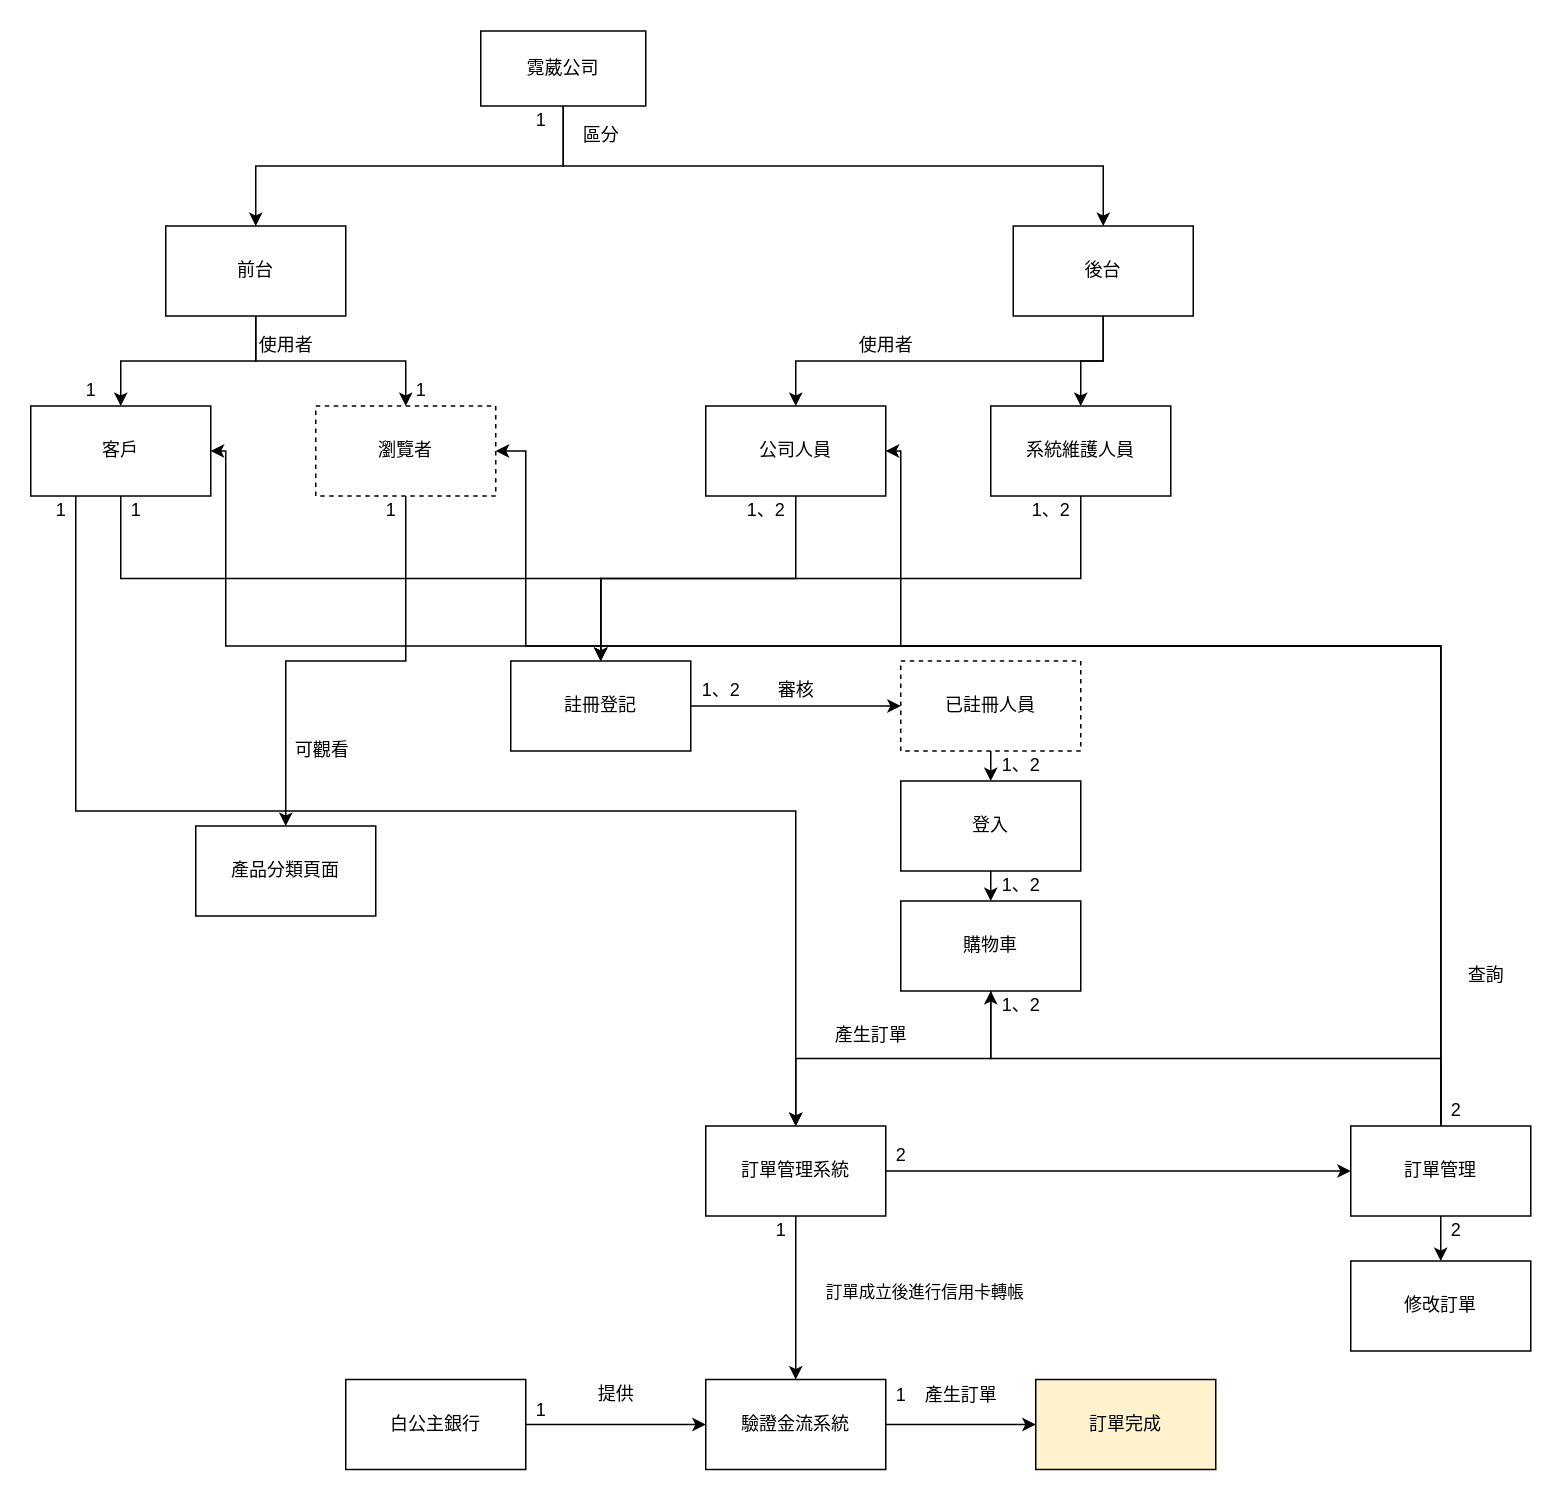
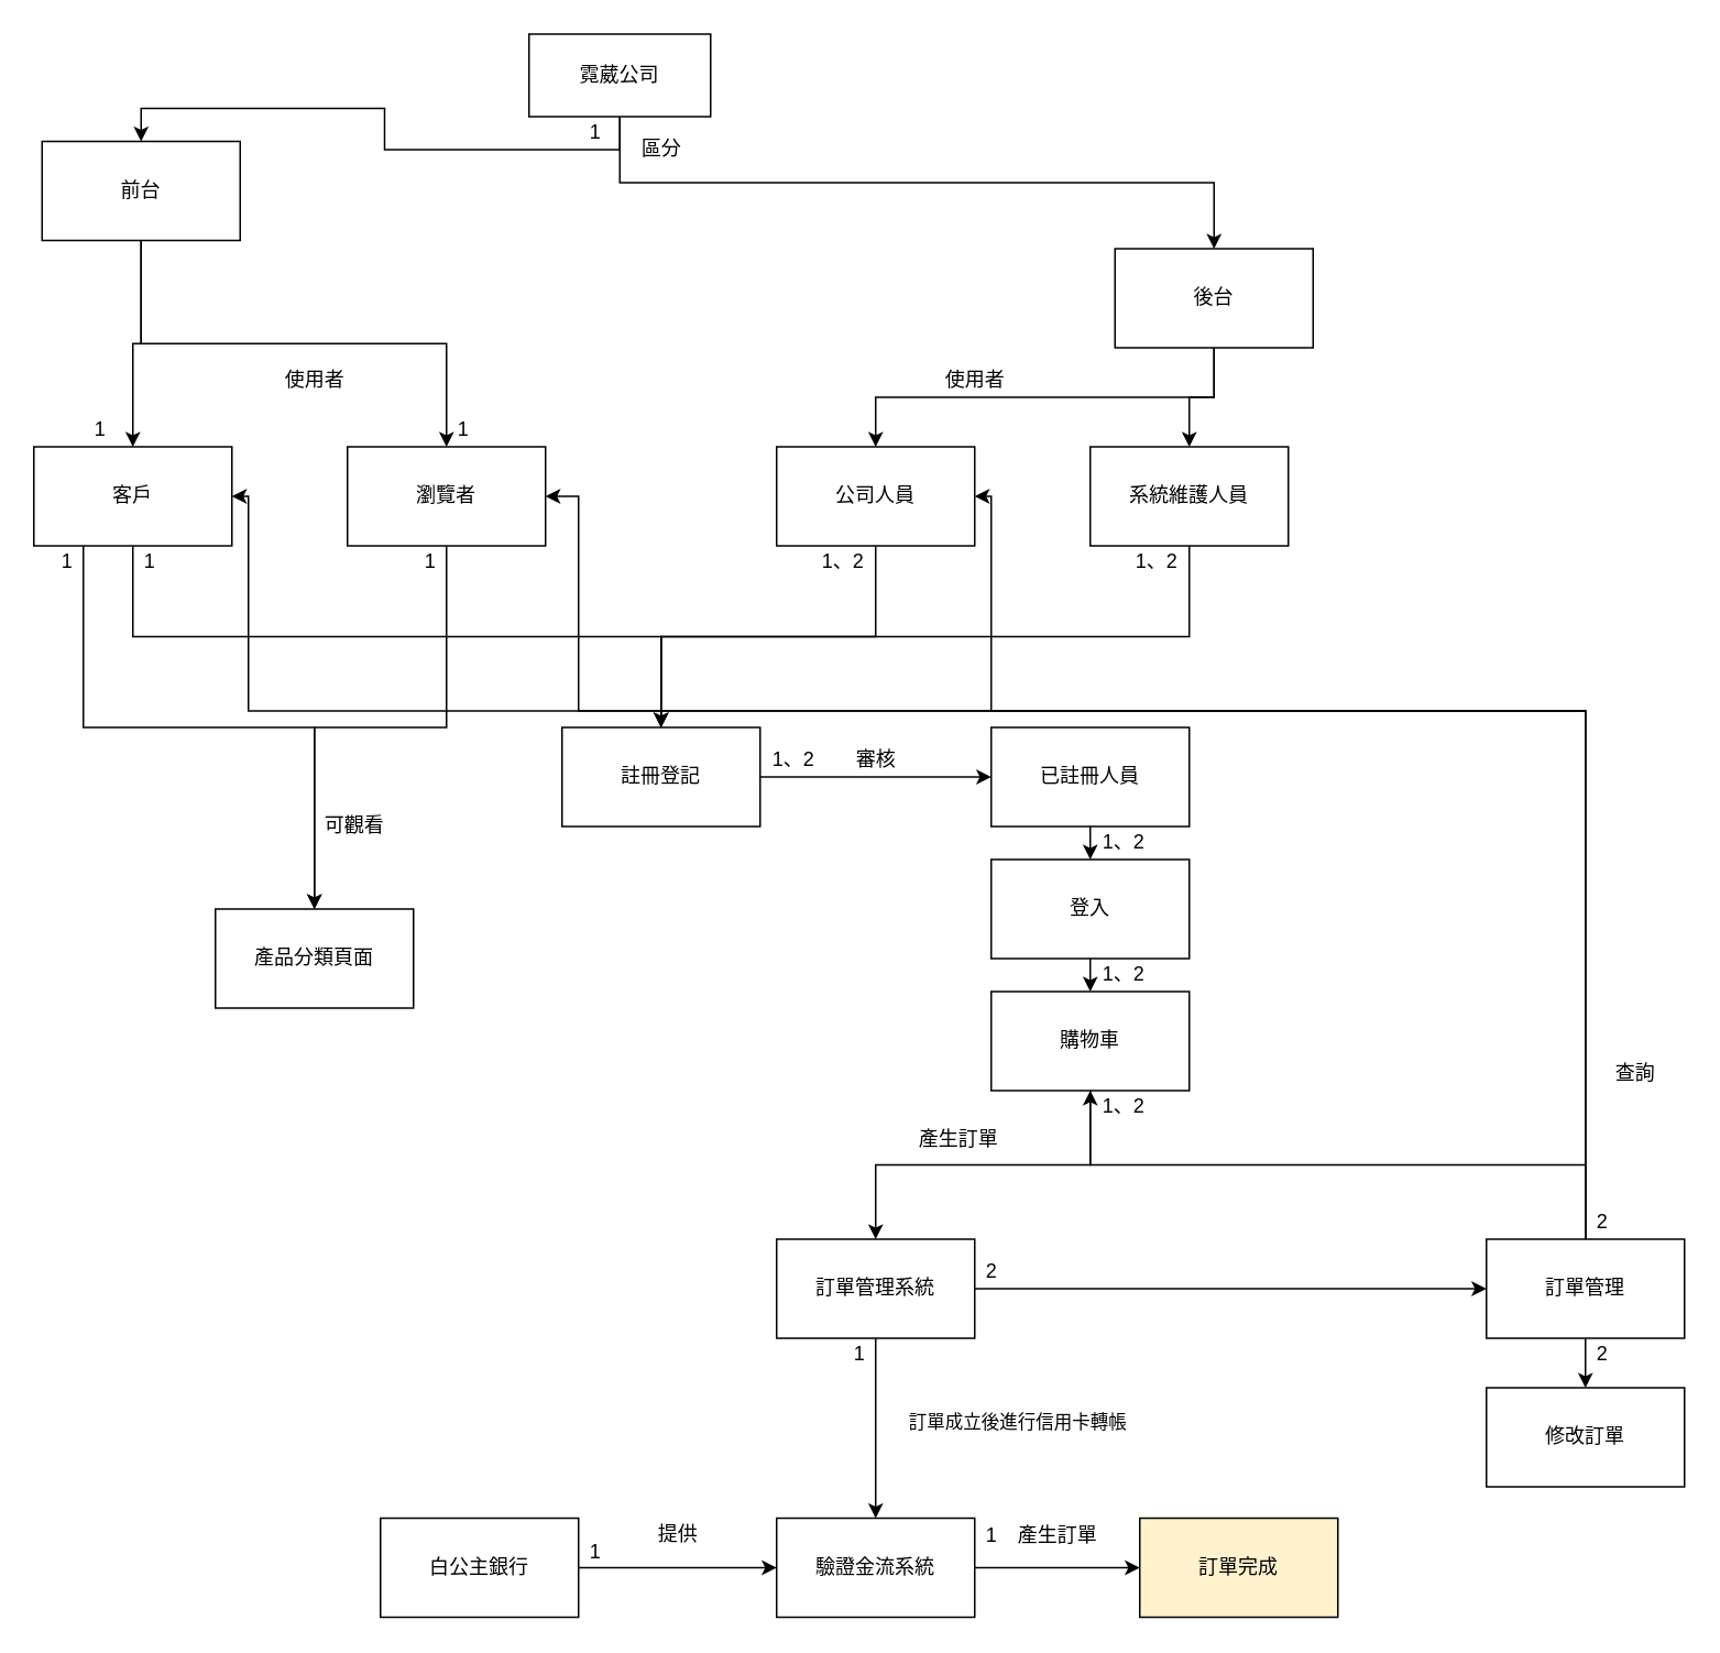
- <mxCell id="7" value="前台" style="rounded=0;whiteSpace=wrap;html=1;" vertex="1" parent="1"><mxGeometry x="110" y="150" width="120" height="60" as="geometry" /></mxCell>
+ <mxCell id="7" value="前台" style="rounded=0;whiteSpace=wrap;html=1;" vertex="1" parent="1"><mxGeometry x="25" y="85" width="120" height="60" as="geometry" /></mxCell>
- <mxCell id="31" value="瀏覽者" style="rounded=0;whiteSpace=wrap;html=1;dashed=1;" vertex="1" parent="1"><mxGeometry x="210" y="270" width="120" height="60" as="geometry" /></mxCell>
+ <mxCell id="31" value="瀏覽者" style="rounded=0;whiteSpace=wrap;html=1;" vertex="1" parent="1"><mxGeometry x="210" y="270" width="120" height="60" as="geometry" /></mxCell>
- <mxCell id="14" value="已註冊人員" style="rounded=0;whiteSpace=wrap;html=1;dashed=1;" vertex="1" parent="1"><mxGeometry x="600" y="440" width="120" height="60" as="geometry" /></mxCell>
+ <mxCell id="14" value="已註冊人員" style="rounded=0;whiteSpace=wrap;html=1;" vertex="1" parent="1"><mxGeometry x="600" y="440" width="120" height="60" as="geometry" /></mxCell>
- <mxCell id="28" style="edgeStyle=orthogonalEdgeStyle;rounded=0;orthogonalLoop=1;jettySize=auto;html=1;exitX=0.25;exitY=1;exitDx=0;exitDy=0;" edge="1" parent="1" source="29" target="26"><mxGeometry relative="1" as="geometry" /></mxCell>
+ <mxCell id="28" style="edgeStyle=orthogonalEdgeStyle;rounded=0;orthogonalLoop=1;jettySize=auto;html=1;exitX=0.25;exitY=1;exitDx=0;exitDy=0;entryX=0.5;entryY=0;entryDx=0;entryDy=0;" edge="1" parent="1" source="29" target="15"><mxGeometry relative="1" as="geometry" /></mxCell>
